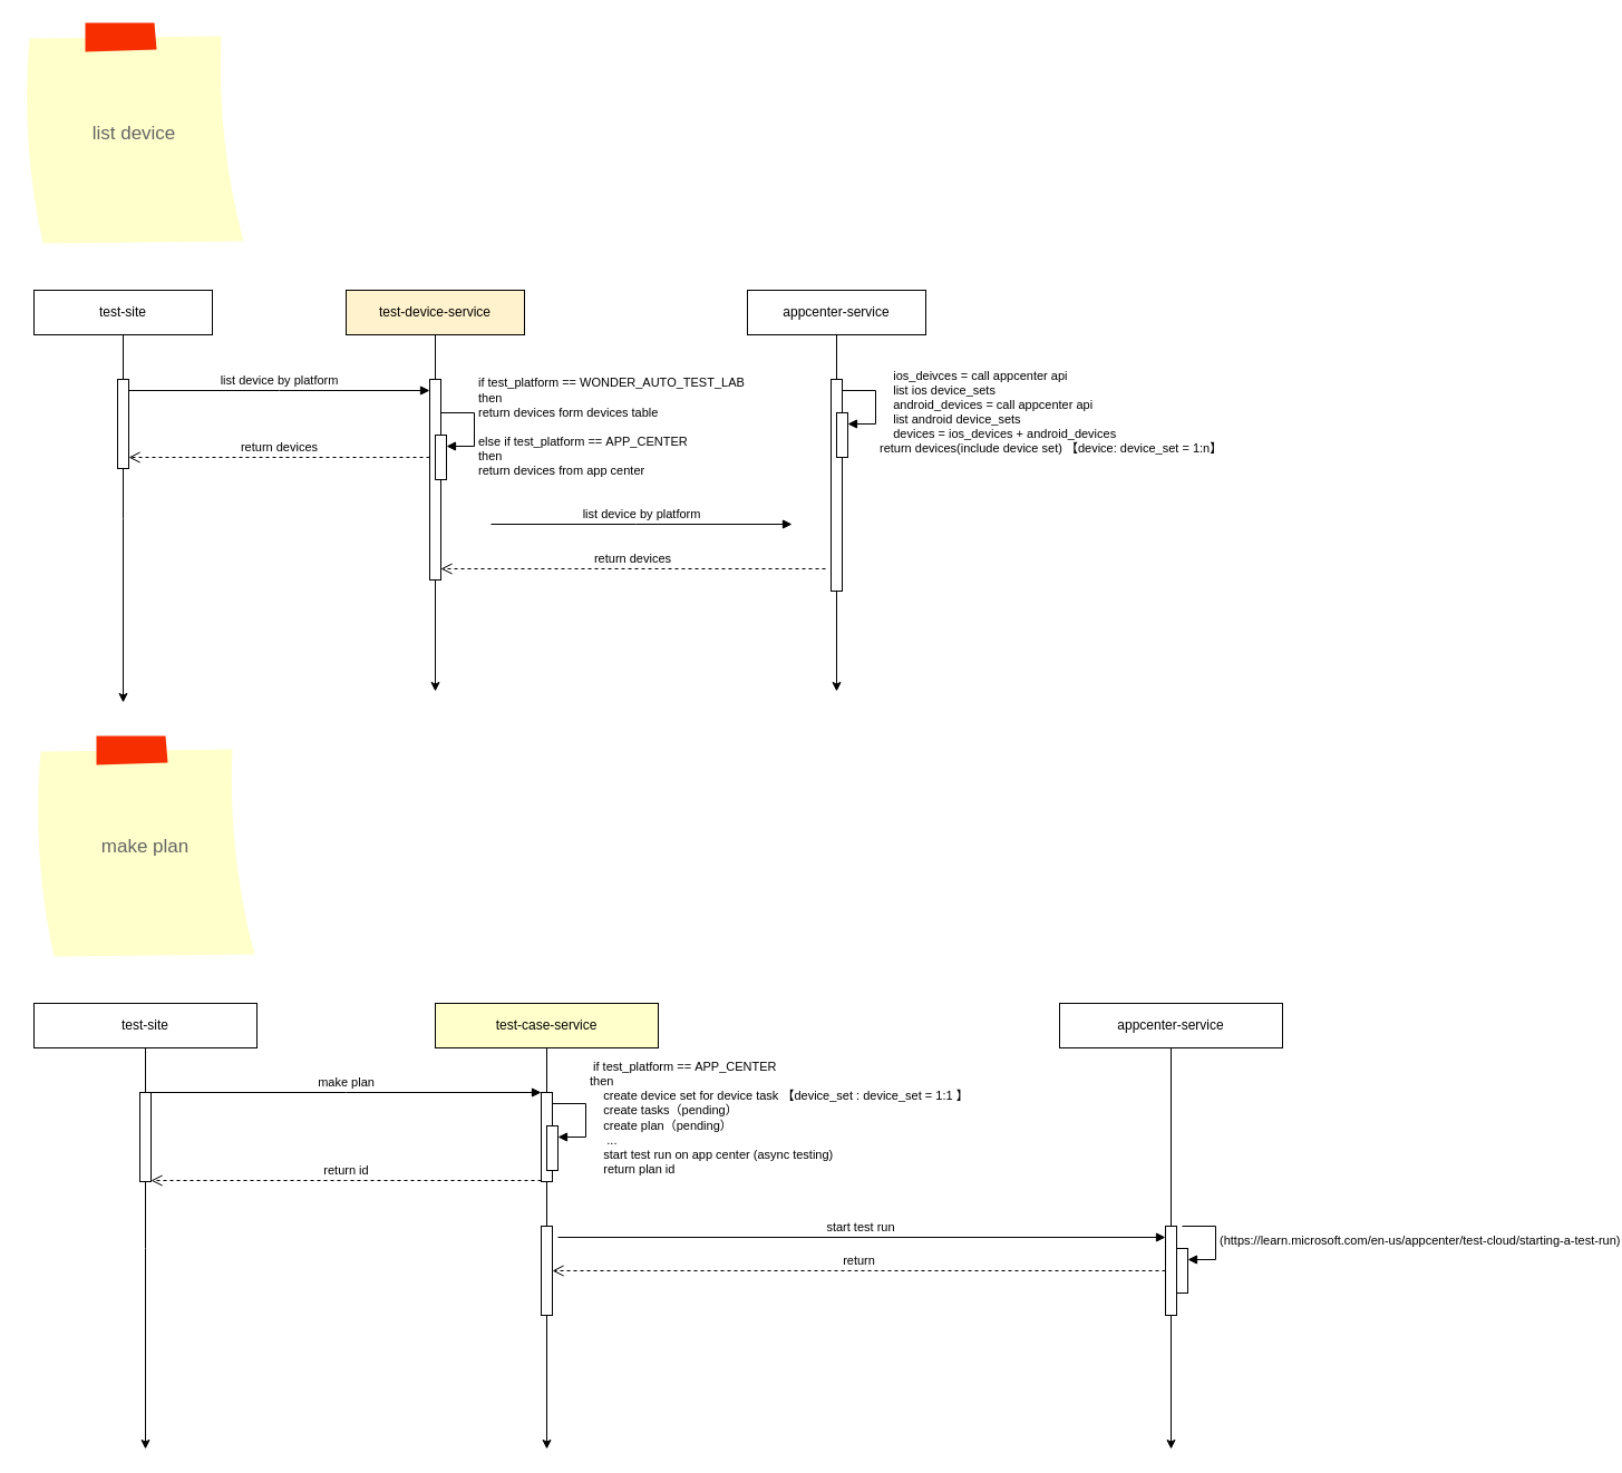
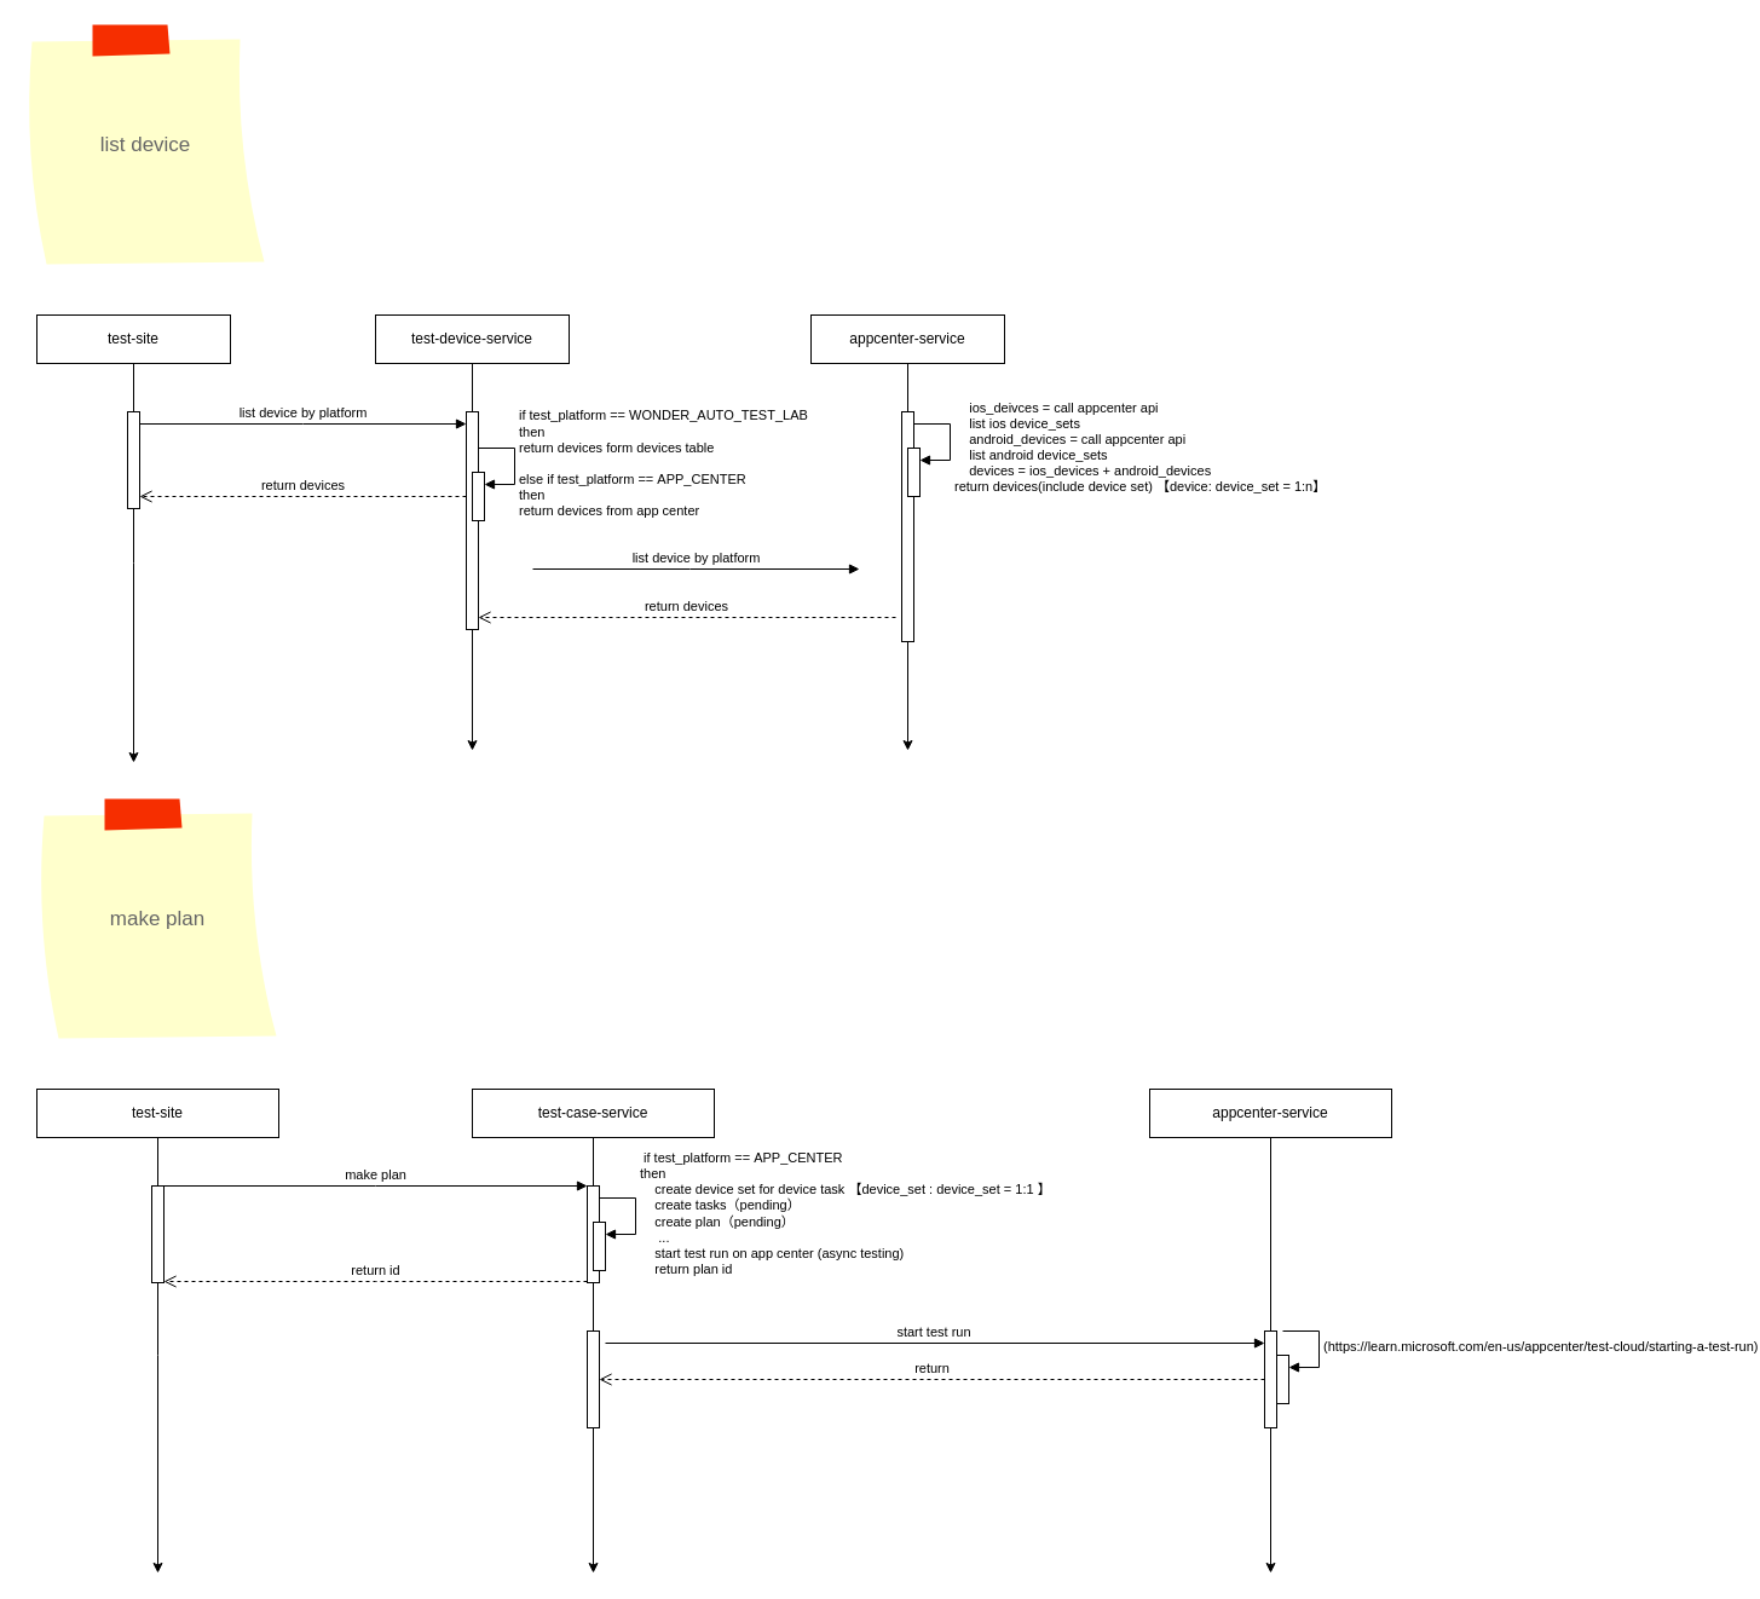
- <mxCell id="5" value="test-device-service" style="html=1;whiteSpace=wrap;fillColor=#fff2cc;" parent="1" vertex="1"><mxGeometry x="310" y="260" width="160" height="40" as="geometry" /></mxCell>
+ <mxCell id="5" value="test-device-service" style="html=1;whiteSpace=wrap;" parent="1" vertex="1"><mxGeometry x="310" y="260" width="160" height="40" as="geometry" /></mxCell>
- <mxCell id="22" value="test-case-service" style="html=1;whiteSpace=wrap;fillColor=#ffffcc;" parent="1" vertex="1"><mxGeometry x="390" y="900" width="200" height="40" as="geometry" /></mxCell>
+ <mxCell id="22" value="test-case-service" style="html=1;whiteSpace=wrap;" parent="1" vertex="1"><mxGeometry x="390" y="900" width="200" height="40" as="geometry" /></mxCell>
